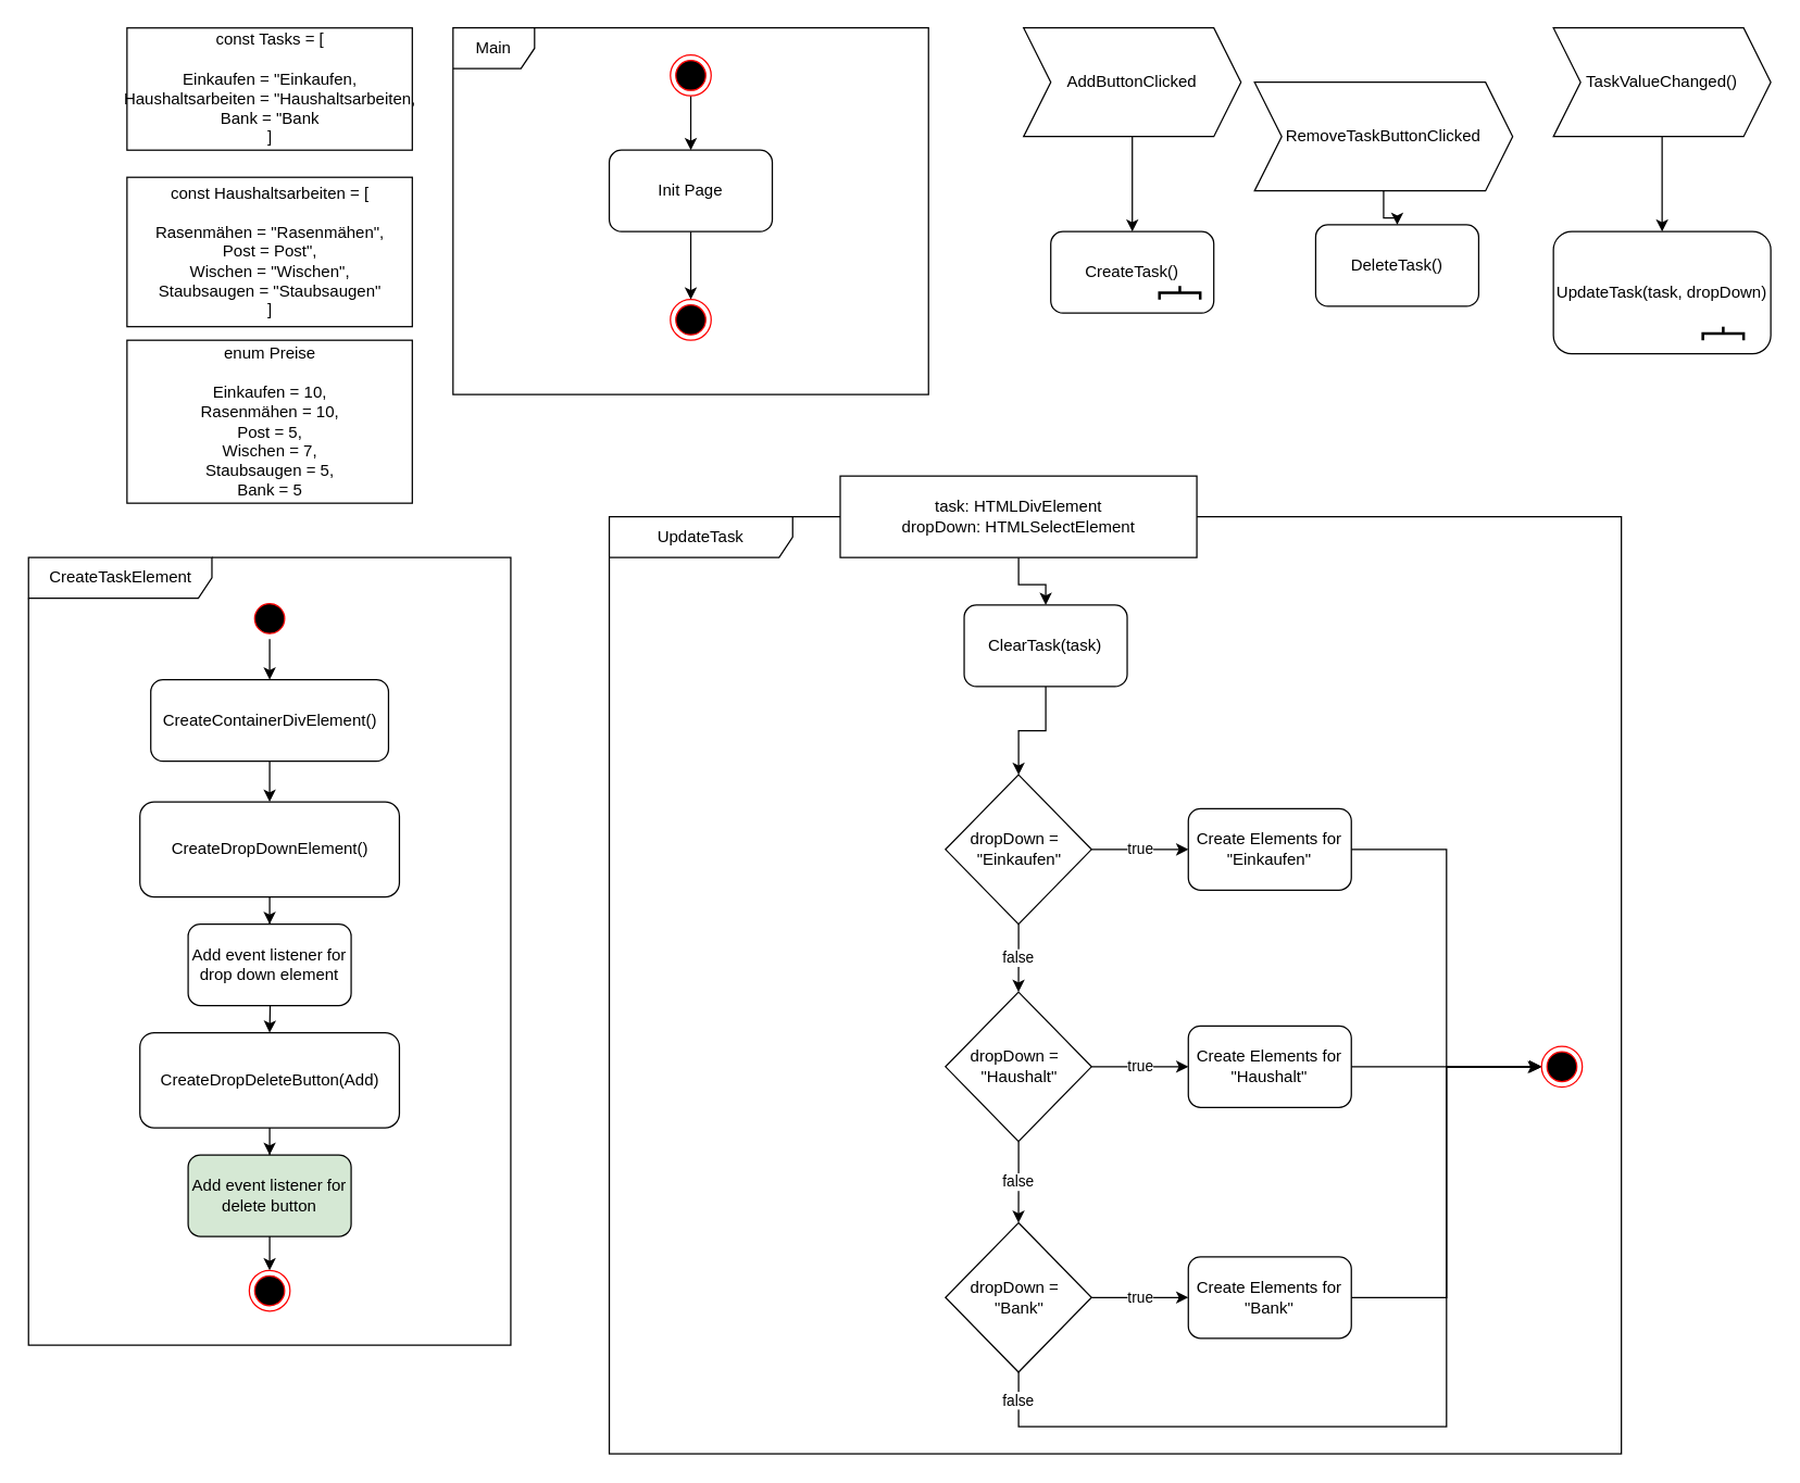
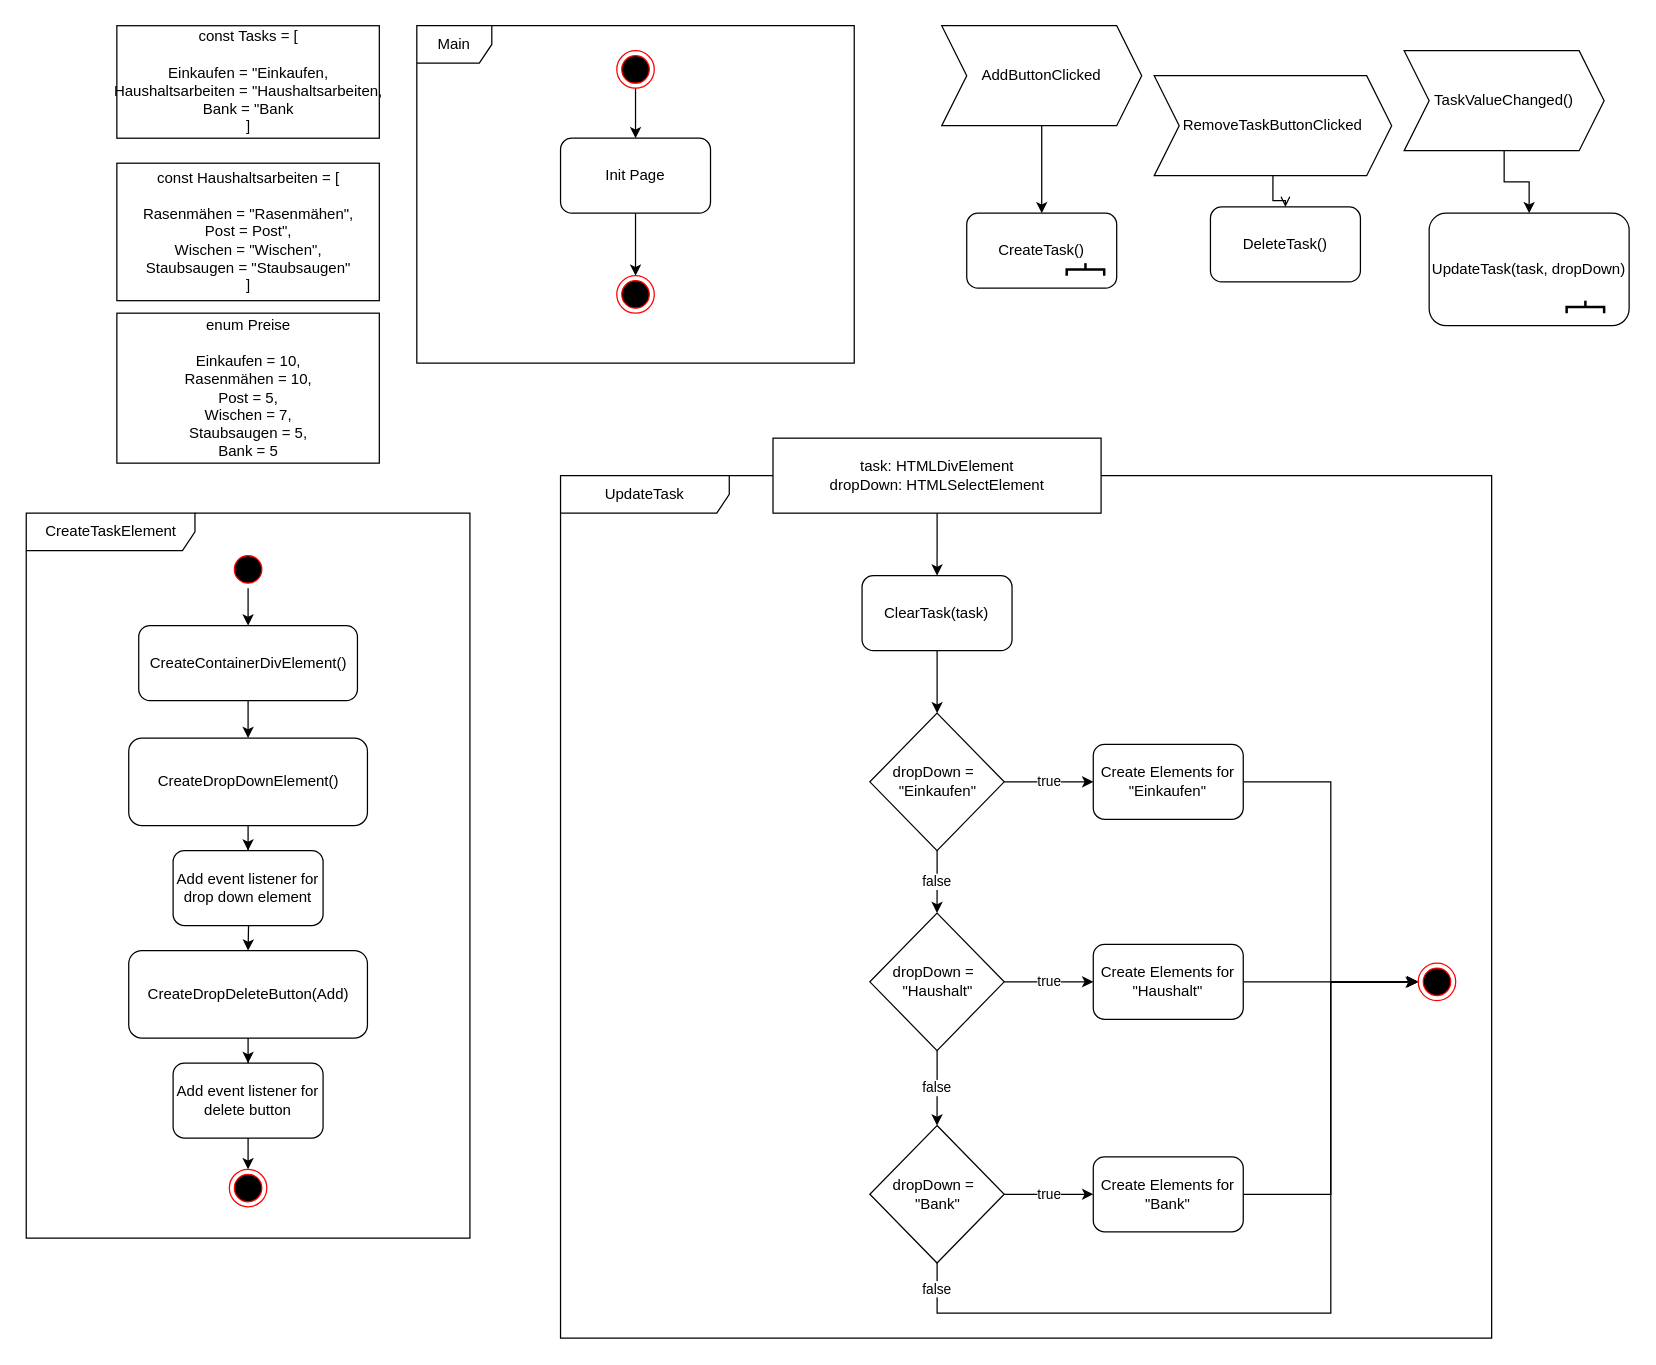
- <mxCell id="17" value="TaskValueChanged()" style="shape=step;perimeter=stepPerimeter;whiteSpace=wrap;html=1;fixedSize=1;" vertex="1" parent="1"><mxGeometry x="1143" y="20" width="160" height="80" as="geometry" /></mxCell>
+ <mxCell id="17" value="TaskValueChanged()" style="shape=step;perimeter=stepPerimeter;whiteSpace=wrap;html=1;fixedSize=1;" vertex="1" parent="1"><mxGeometry x="1123" y="40" width="160" height="80" as="geometry" /></mxCell>
- <mxCell id="13" value="" style="edgeStyle=orthogonalEdgeStyle;rounded=0;orthogonalLoop=1;jettySize=auto;html=1;" edge="1" source="14" target="15" parent="1"><mxGeometry relative="1" as="geometry" /></mxCell>
+ <mxCell id="13" value="" style="edgeStyle=orthogonalEdgeStyle;rounded=0;orthogonalLoop=1;jettySize=auto;html=1;endArrow=open;" edge="1" source="14" target="15" parent="1"><mxGeometry relative="1" as="geometry" /></mxCell>
- <mxCell id="38" value="ClearTask(task)" style="rounded=1;whiteSpace=wrap;html=1;" vertex="1" parent="1"><mxGeometry x="709.25" y="445" width="120" height="60" as="geometry" /></mxCell>
+ <mxCell id="38" value="ClearTask(task)" style="rounded=1;whiteSpace=wrap;html=1;" vertex="1" parent="1"><mxGeometry x="689.25" y="460" width="120" height="60" as="geometry" /></mxCell>
- <mxCell id="36" value="Add event listener for delete button" style="rounded=1;whiteSpace=wrap;html=1;fillColor=#d5e8d4;" vertex="1" parent="1"><mxGeometry x="138" y="850" width="120" height="60" as="geometry" /></mxCell>
+ <mxCell id="36" value="Add event listener for delete button" style="rounded=1;whiteSpace=wrap;html=1;" vertex="1" parent="1"><mxGeometry x="138" y="850" width="120" height="60" as="geometry" /></mxCell>
